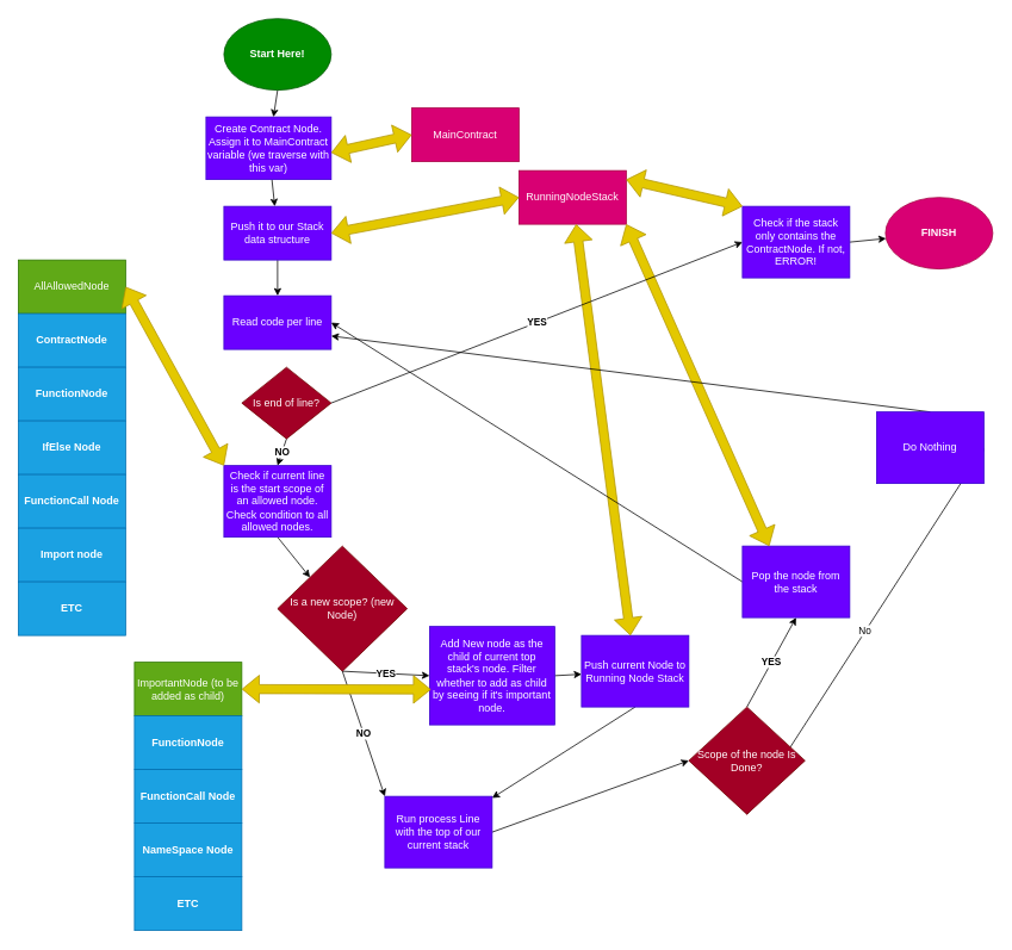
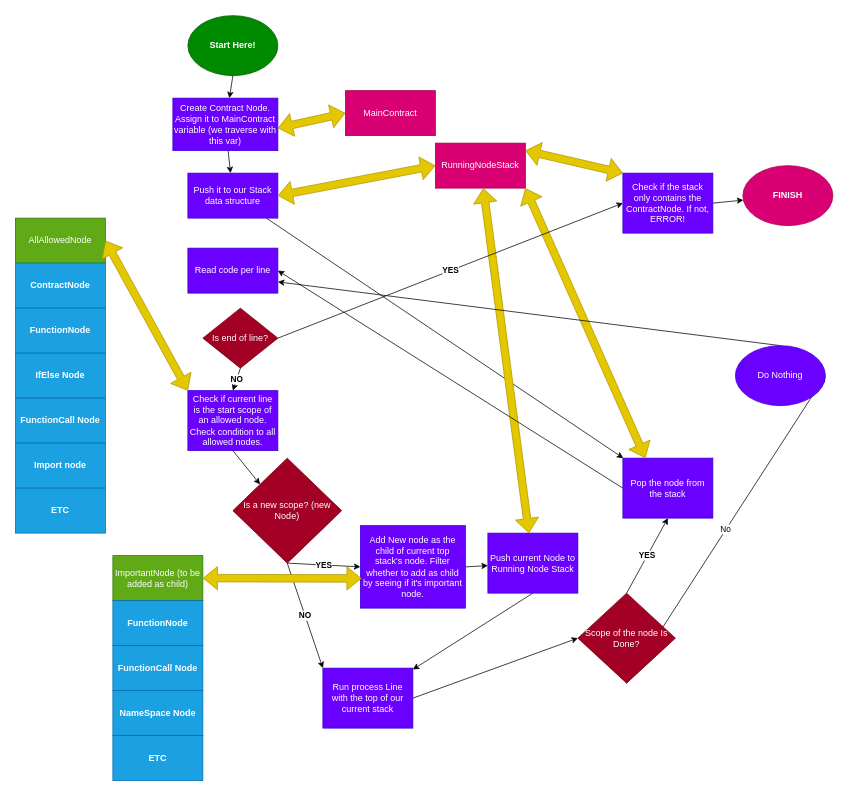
- <mxCell id="7" value="" style="edgeStyle=none;html=1;" edge="1" parent="1" source="8" target="10"><mxGeometry relative="1" as="geometry" /></mxCell>
+ <mxCell id="7" value="" style="edgeStyle=none;html=1;" edge="1" parent="1" source="8" target="33"><mxGeometry relative="1" as="geometry" /></mxCell>
- <mxCell id="40" value="Do Nothing" style="rounded=0;whiteSpace=wrap;html=1;fillColor=#6a00ff;fontColor=#ffffff;strokeColor=#3700CC;" vertex="1" parent="1"><mxGeometry x="980" y="460" width="120" height="80" as="geometry" /></mxCell>
+ <mxCell id="40" value="Do Nothing" style="ellipse;whiteSpace=wrap;html=1;fillColor=#6a00ff;fontColor=#ffffff;strokeColor=#3700CC;" vertex="1" parent="1"><mxGeometry x="980" y="460" width="120" height="80" as="geometry" /></mxCell>
